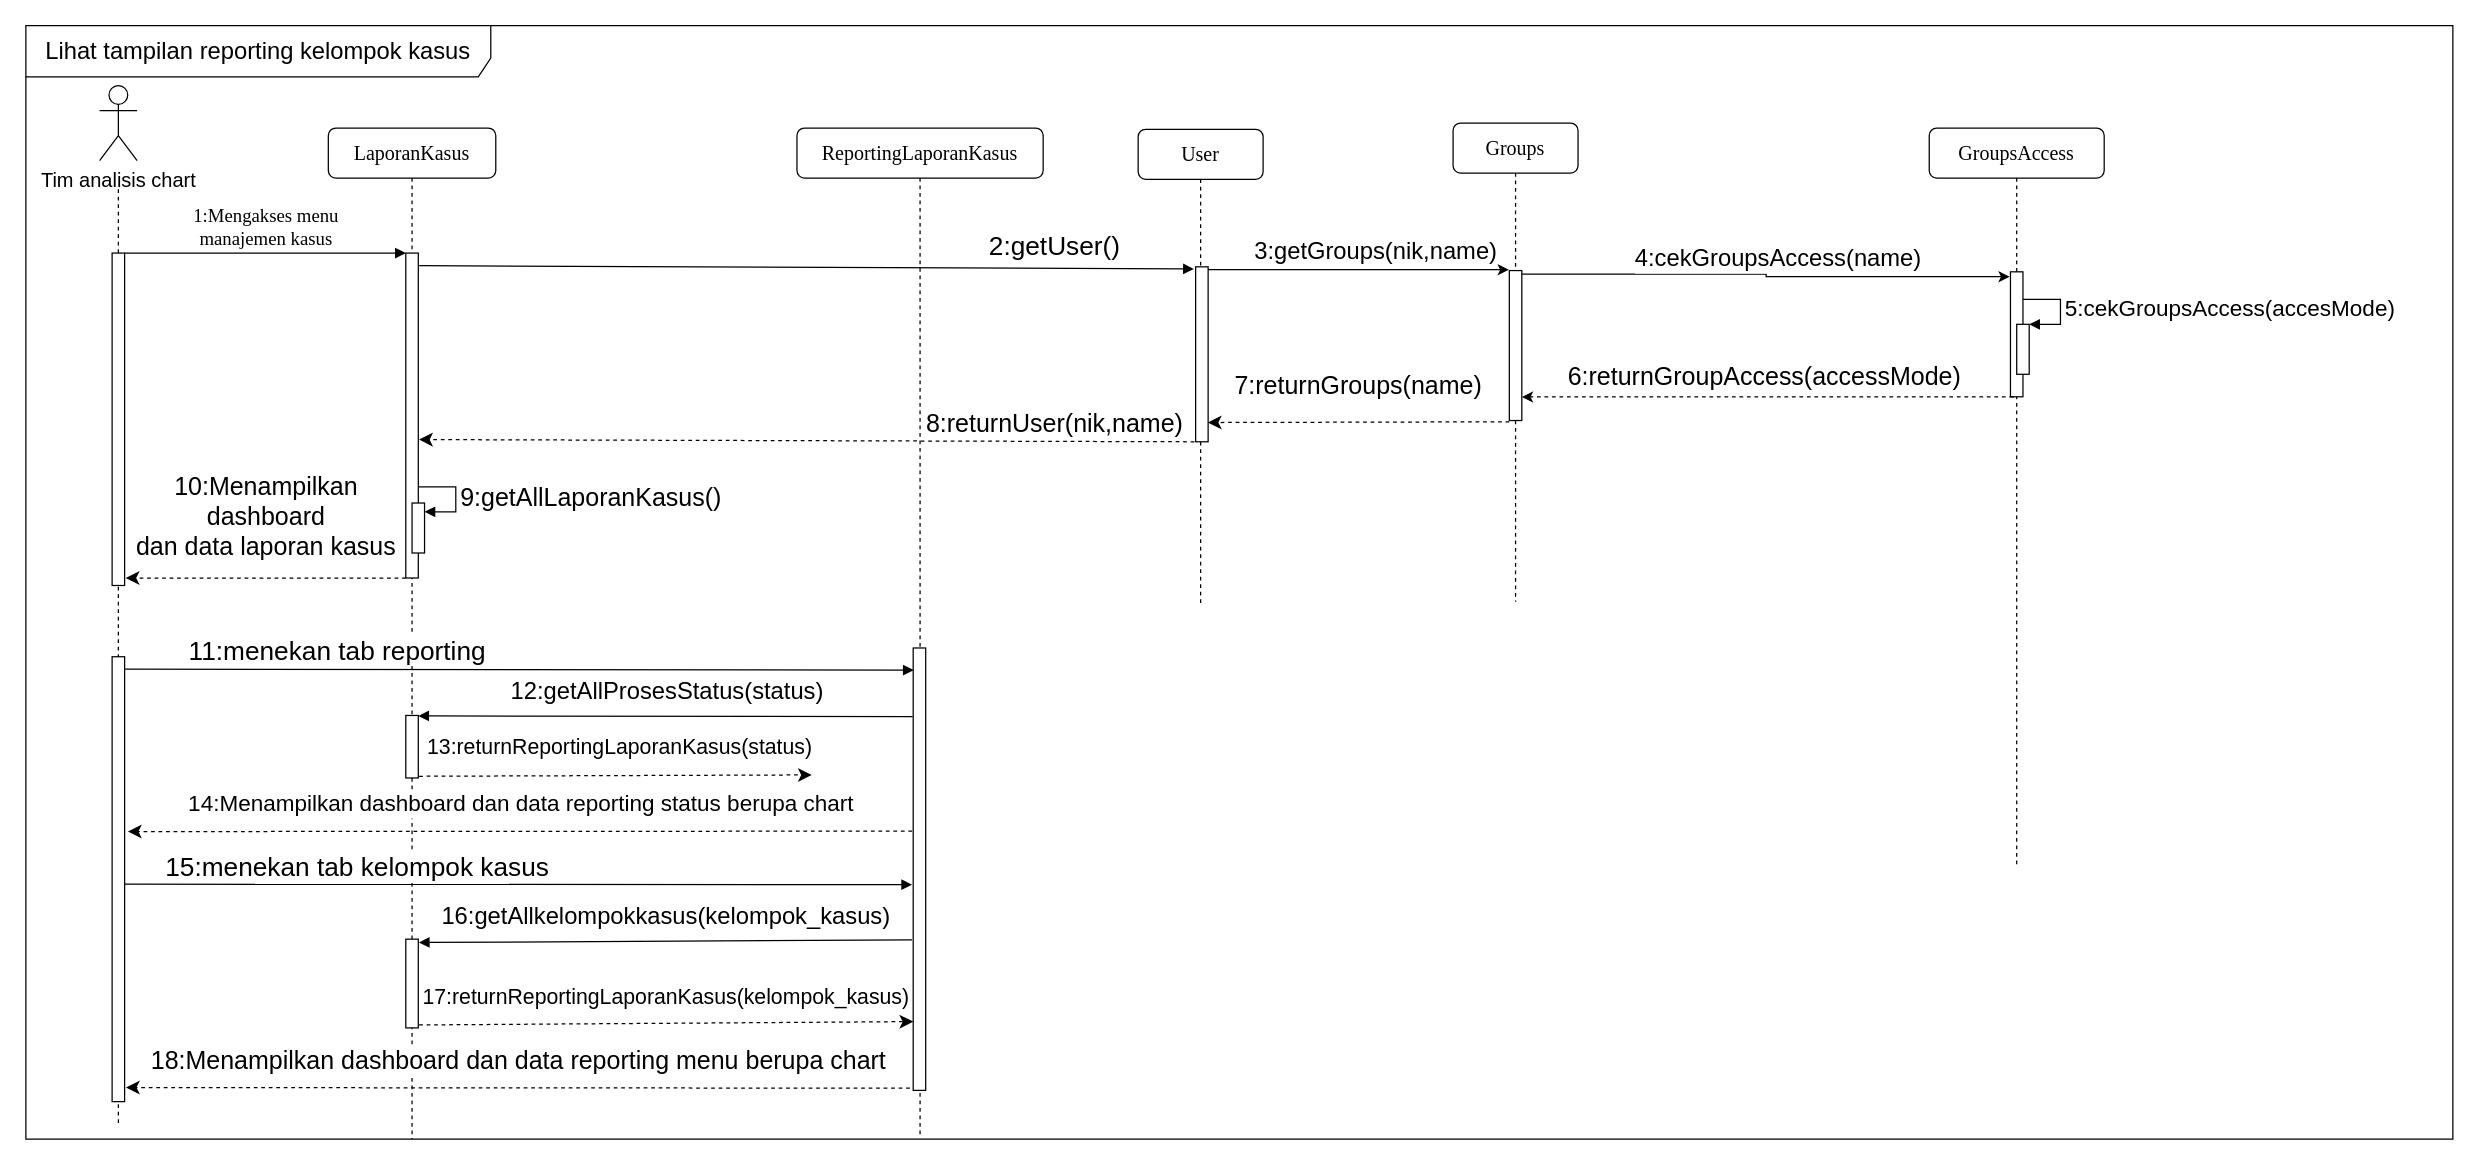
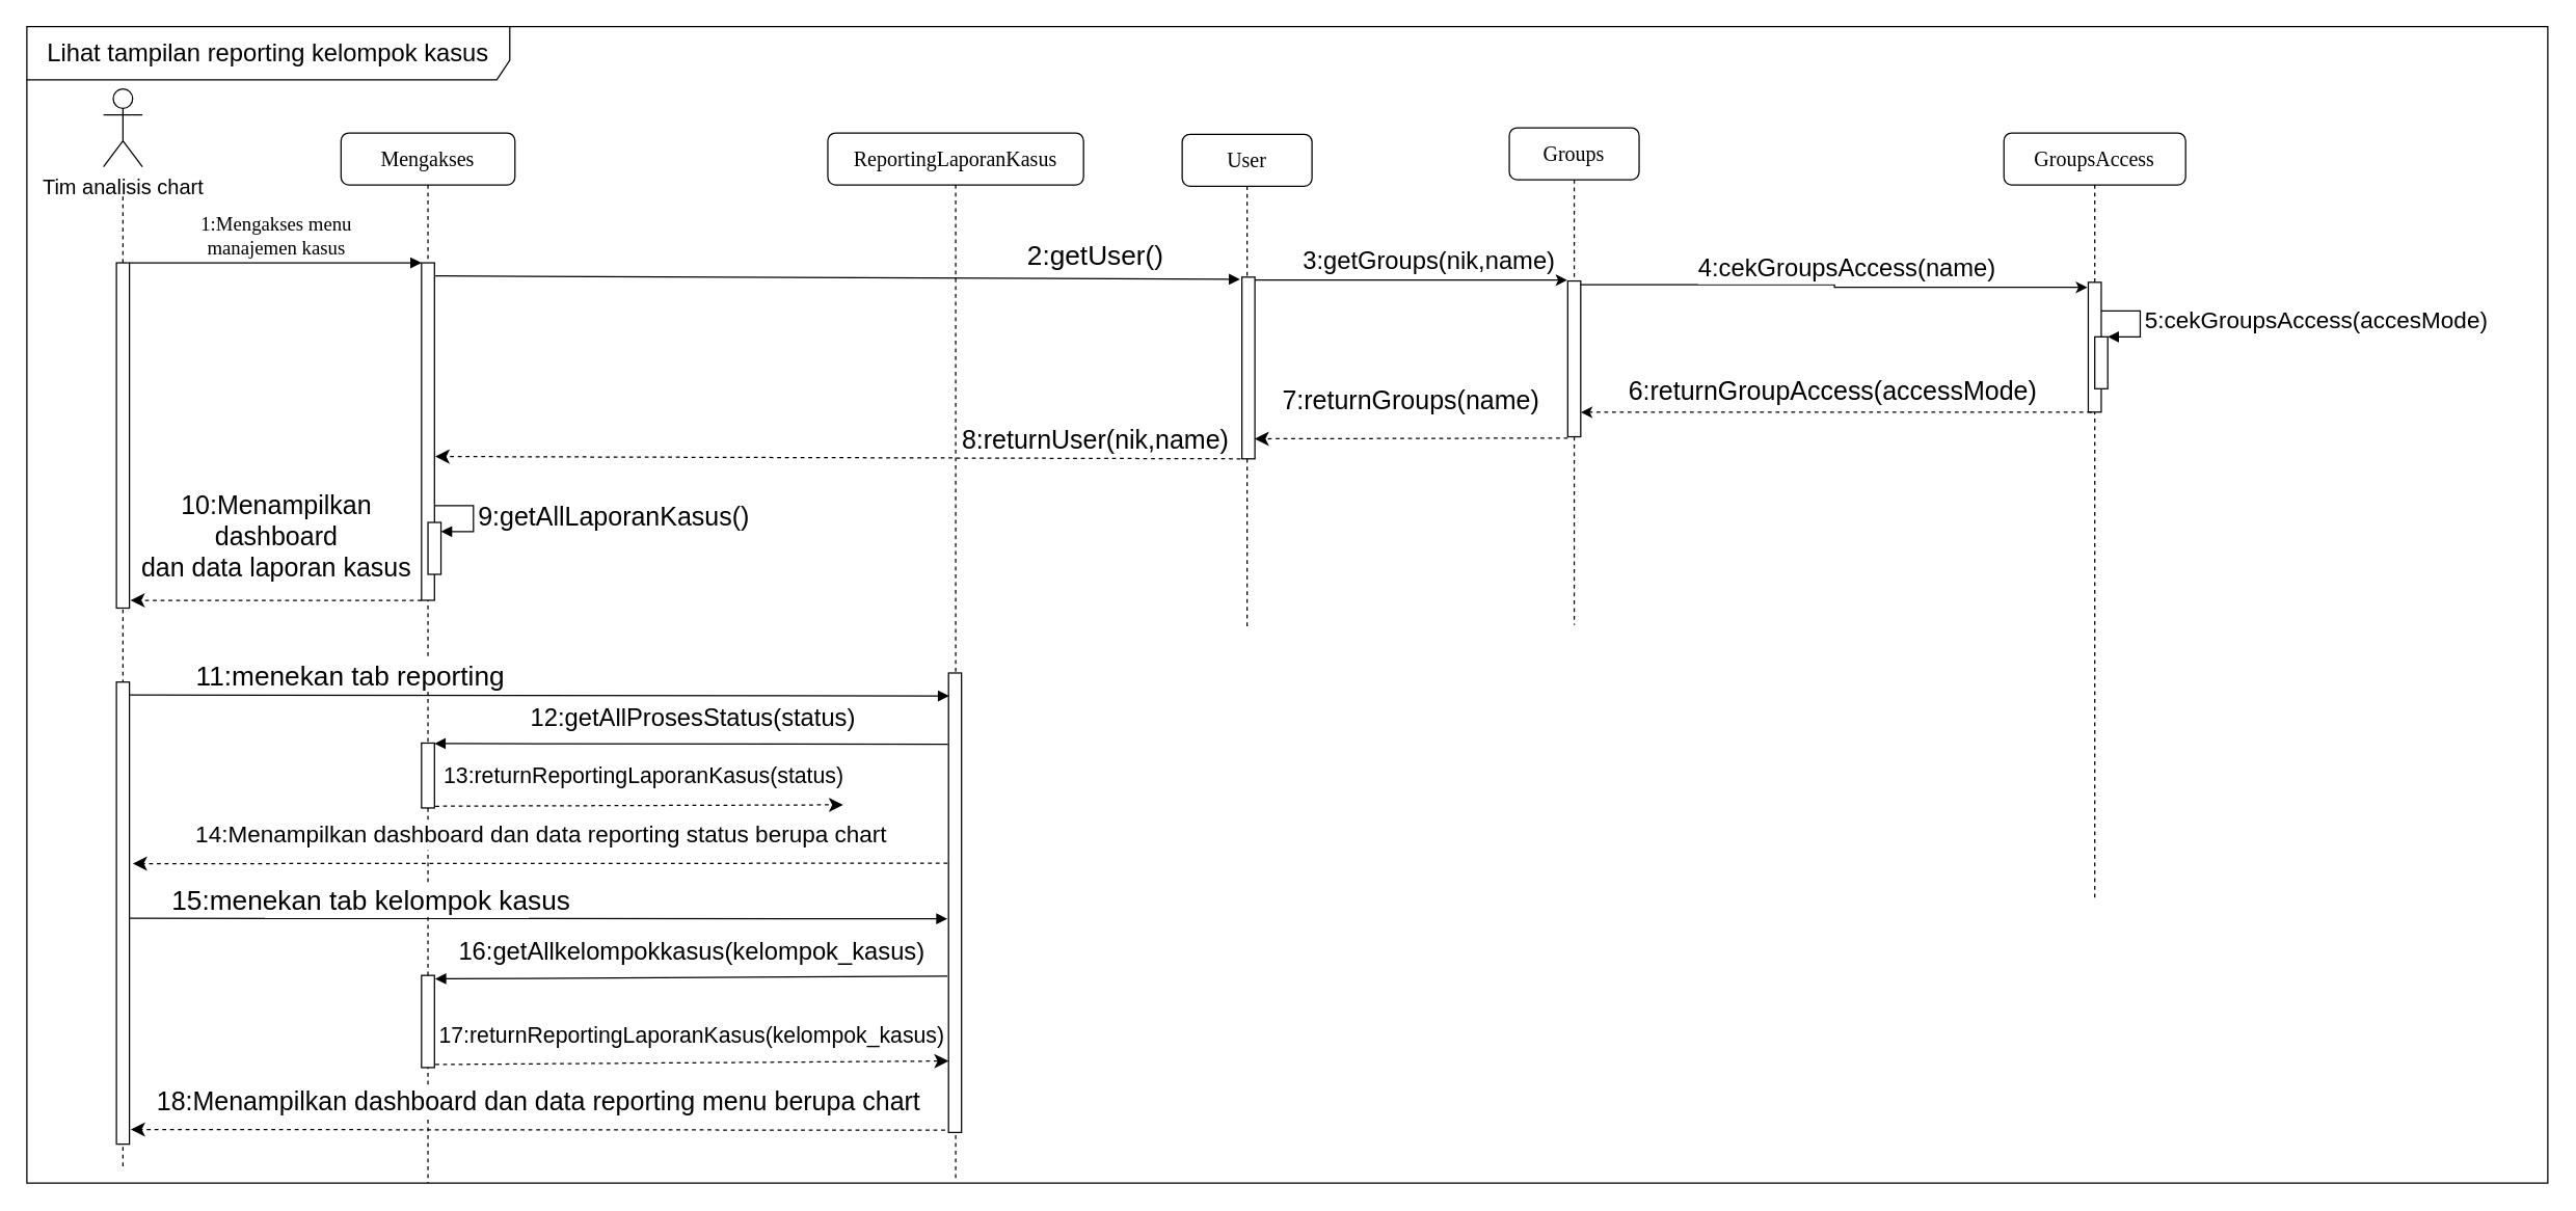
- <mxCell id="3" value="&lt;font style=&quot;font-size: 16px;&quot;&gt;LaporanKasus&lt;/font&gt;" style="shape=umlLifeline;perimeter=lifelinePerimeter;whiteSpace=wrap;html=1;container=1;collapsible=0;recursiveResize=0;outlineConnect=0;rounded=1;shadow=0;comic=0;labelBackgroundColor=none;strokeWidth=1;fontFamily=Verdana;fontSize=12;align=center;" parent="1" vertex="1"><mxGeometry x="262" y="102" width="134" height="809" as="geometry" /></mxCell>
+ <mxCell id="3" value="&lt;font style=&quot;font-size: 16px;&quot;&gt;Mengakses&lt;/font&gt;" style="shape=umlLifeline;perimeter=lifelinePerimeter;whiteSpace=wrap;html=1;container=1;collapsible=0;recursiveResize=0;outlineConnect=0;rounded=1;shadow=0;comic=0;labelBackgroundColor=none;strokeWidth=1;fontFamily=Verdana;fontSize=12;align=center;" parent="1" vertex="1"><mxGeometry x="262" y="102" width="134" height="809" as="geometry" /></mxCell>
